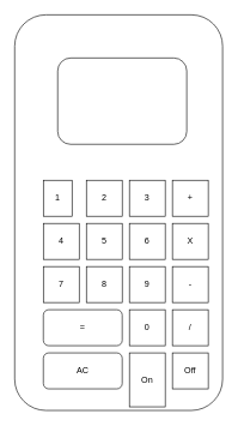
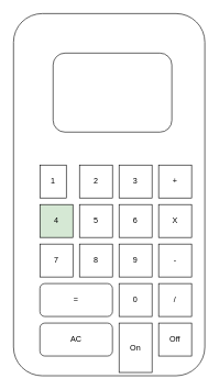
- <mxCell id="8" value="4" style="whiteSpace=wrap;html=1;aspect=fixed;" vertex="1" parent="1"><mxGeometry x="60" y="310" width="50" height="50" as="geometry" /></mxCell>
+ <mxCell id="8" value="4" style="whiteSpace=wrap;html=1;aspect=fixed;fillColor=#d5e8d4;" vertex="1" parent="1"><mxGeometry x="60" y="310" width="50" height="50" as="geometry" /></mxCell>
